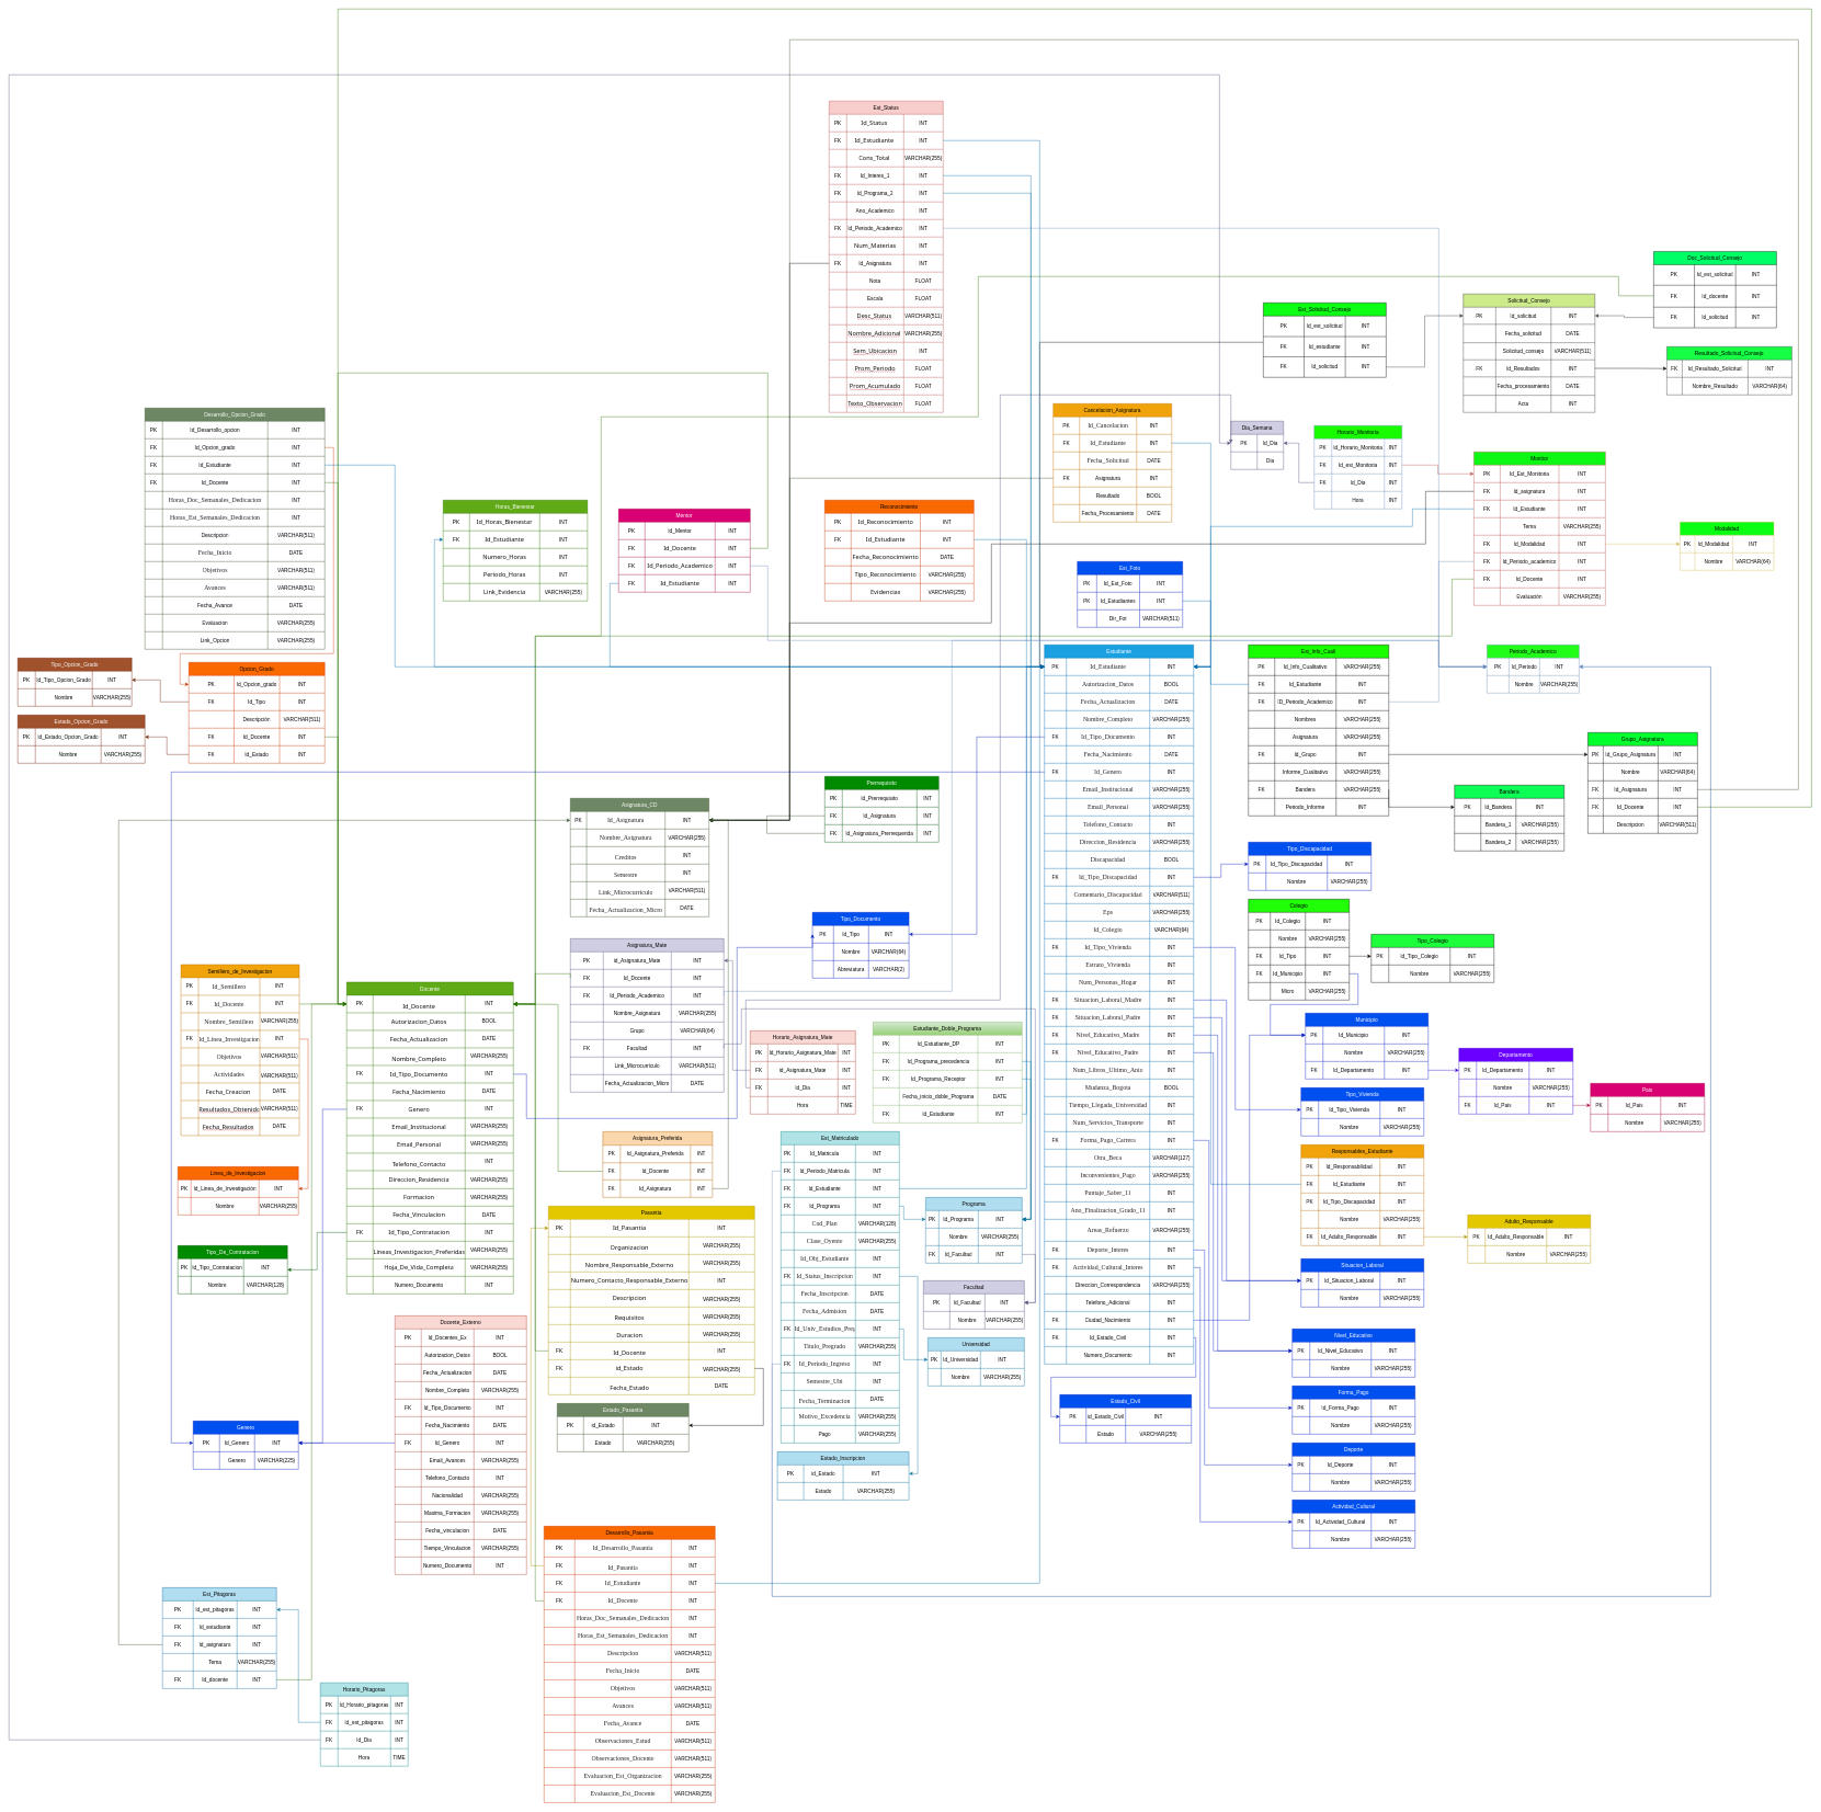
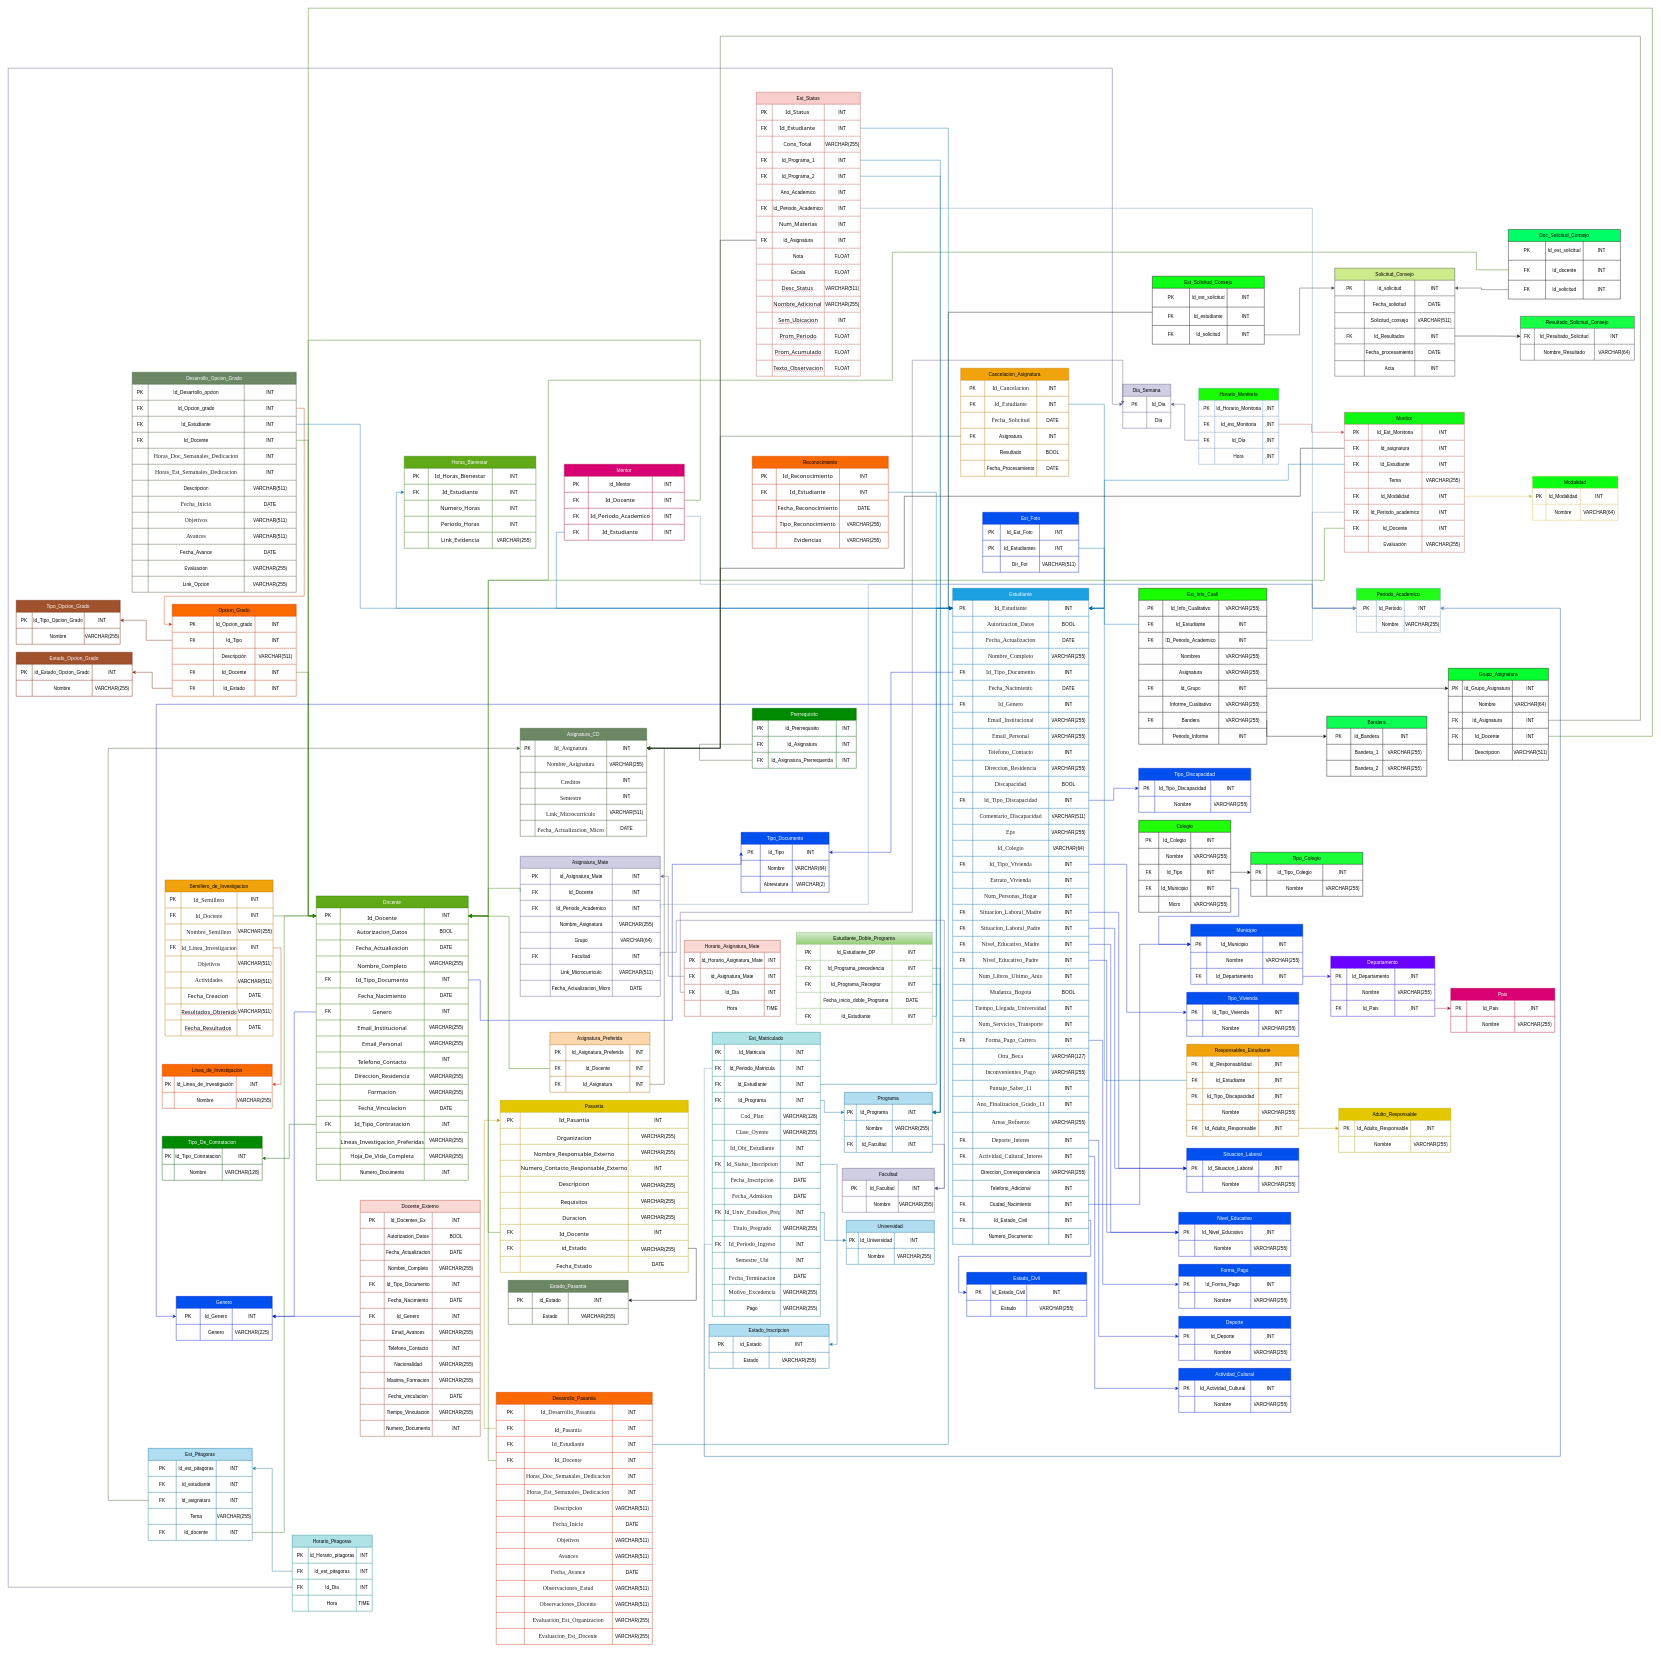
- <mxCell id="1268" value="Id_Interes_1" style="shape=partialRectangle;html=1;whiteSpace=wrap;connectable=0;strokeColor=inherit;overflow=hidden;fillColor=none;top=0;left=0;bottom=0;right=0;pointerEvents=1;" vertex="1" parent="1266"><mxGeometry x="40" width="130" height="40" as="geometry"><mxRectangle width="130" height="40" as="alternateBounds" /></mxGeometry></mxCell>
+ <mxCell id="1268" value="Id_Programa_1" style="shape=partialRectangle;html=1;whiteSpace=wrap;connectable=0;strokeColor=inherit;overflow=hidden;fillColor=none;top=0;left=0;bottom=0;right=0;pointerEvents=1;" vertex="1" parent="1266"><mxGeometry x="40" width="130" height="40" as="geometry"><mxRectangle width="130" height="40" as="alternateBounds" /></mxGeometry></mxCell>
